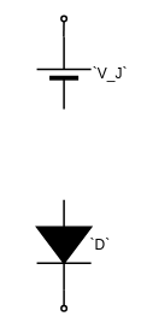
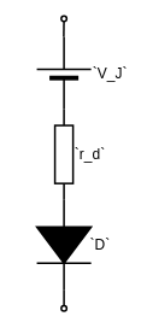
+ <mxCell id="3" value="&lt;font style=&quot;font-size: 16px&quot;&gt;`r_d`&lt;/font&gt;" style="pointerEvents=1;verticalLabelPosition=middle;shadow=0;dashed=0;align=left;html=1;verticalAlign=middle;shape=mxgraph.electrical.resistors.resistor_1;direction=south;strokeWidth=2;labelPosition=right;" vertex="1" parent="1"><mxGeometry x="60" y="120" width="20" height="100" as="geometry" /></mxCell>
